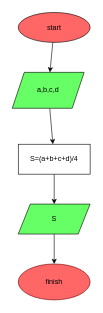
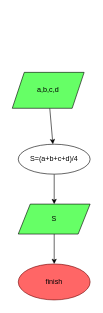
- <mxCell id="3" value="start" style="ellipse;whiteSpace=wrap;html=1;fillColor=#FF6666;" parent="1" vertex="1"><mxGeometry x="30" y="20" width="120" height="50" as="geometry" /></mxCell>
- <mxCell id="2" value="" style="edgeStyle=none;html=1;" parent="1" source="3" target="5" edge="1"><mxGeometry relative="1" as="geometry" /></mxCell>
- <mxCell id="7" value="S=(a+b+c+d)/4" style="whiteSpace=wrap;html=1;" parent="1" vertex="1"><mxGeometry x="30" y="240" width="120" height="50" as="geometry" /></mxCell>
+ <mxCell id="7" value="S=(a+b+c+d)/4" style="ellipse;whiteSpace=wrap;html=1;" parent="1" vertex="1"><mxGeometry x="30" y="240" width="120" height="50" as="geometry" /></mxCell>
